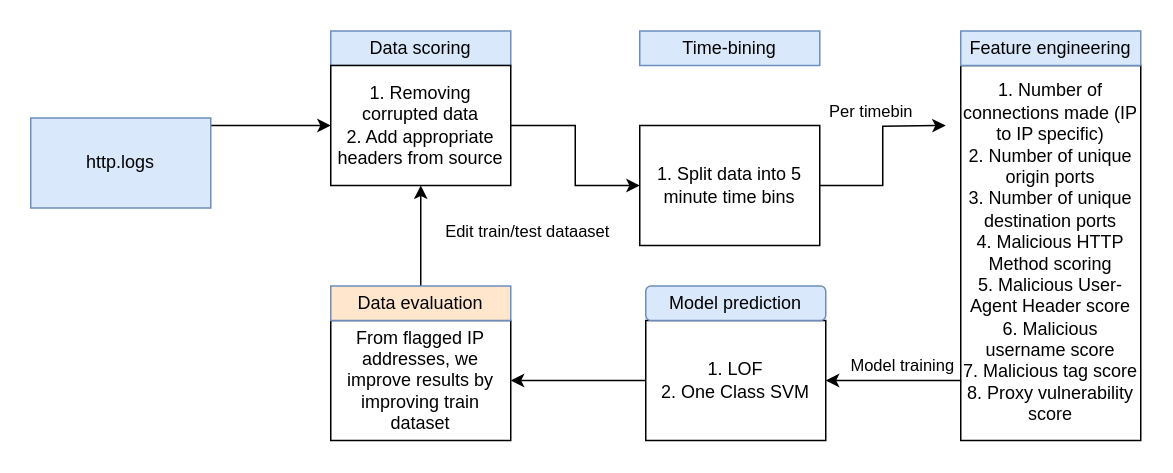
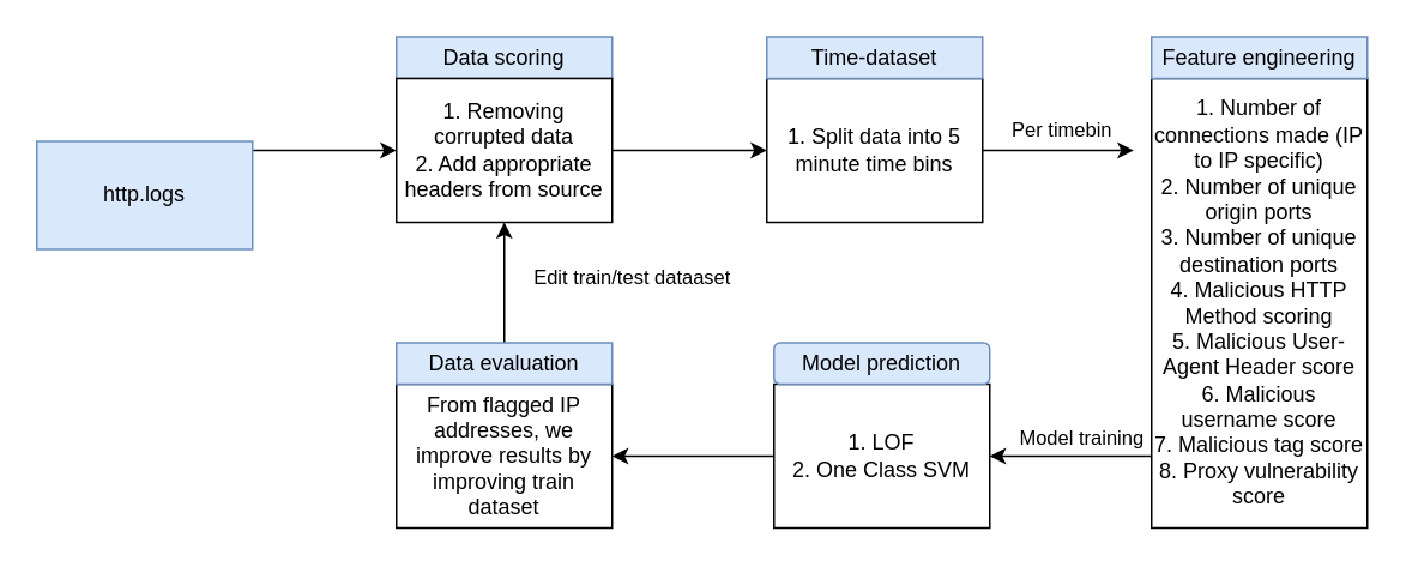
- <mxCell id="15" value="Time-bining" style="rounded=0;whiteSpace=wrap;html=1;fillColor=#dae8fc;strokeColor=#6c8ebf;" vertex="1" parent="1"><mxGeometry x="426" y="20" width="120" height="23" as="geometry" /></mxCell>
+ <mxCell id="15" value="Time-dataset" style="rounded=0;whiteSpace=wrap;html=1;fillColor=#dae8fc;strokeColor=#6c8ebf;" vertex="1" parent="1"><mxGeometry x="426" y="20" width="120" height="23" as="geometry" /></mxCell>
- <mxCell id="14" value="1. Split data into 5 minute time bins" style="rounded=0;whiteSpace=wrap;html=1;align=center;" vertex="1" parent="1"><mxGeometry x="426" y="83" width="120" height="80" as="geometry" /></mxCell>
+ <mxCell id="14" value="1. Split data into 5 minute time bins" style="rounded=0;whiteSpace=wrap;html=1;align=center;" vertex="1" parent="1"><mxGeometry x="426" y="43" width="120" height="80" as="geometry" /></mxCell>
- <mxCell id="22" value="Data evaluation" style="rounded=0;whiteSpace=wrap;html=1;fillColor=#ffe6cc;strokeColor=#6c8ebf;" vertex="1" parent="1"><mxGeometry x="220" y="190" width="120" height="23" as="geometry" /></mxCell>
+ <mxCell id="22" value="Data evaluation" style="rounded=0;whiteSpace=wrap;html=1;fillColor=#dae8fc;strokeColor=#6c8ebf;" vertex="1" parent="1"><mxGeometry x="220" y="190" width="120" height="23" as="geometry" /></mxCell>
